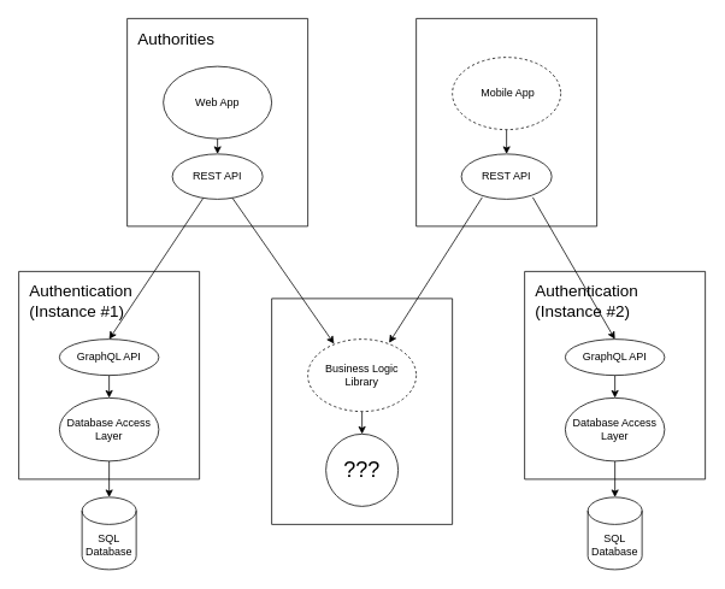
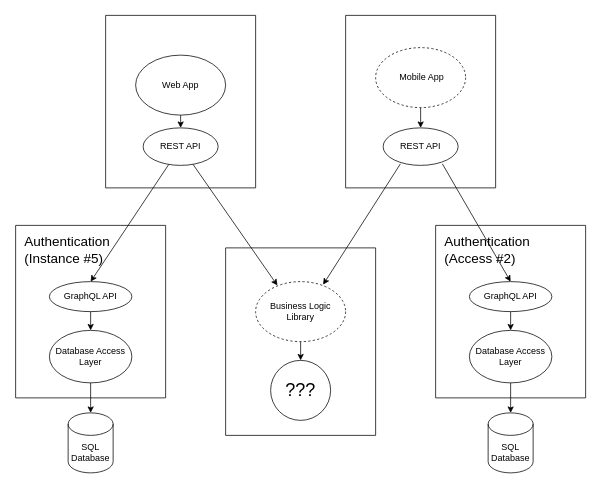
- <mxCell id="12" value="&lt;font style=&quot;font-size: 18px;&quot;&gt;Authorities&lt;/font&gt;" style="text;html=1;align=left;verticalAlign=middle;resizable=0;points=[];autosize=1;fillColor=none;fontColor=default;strokeColor=none;fillStyle=hatch;" parent="11" vertex="1"><mxGeometry x="10" y="3" width="110" height="40" as="geometry" /></mxCell>
- <mxCell id="19" value="&lt;font style=&quot;font-size: 18px;&quot;&gt;Authentication&lt;/font&gt;&lt;div&gt;&lt;span style=&quot;font-size: 18px;&quot;&gt;(Instance #1)&lt;/span&gt;&lt;/div&gt;" style="text;html=1;align=left;verticalAlign=middle;resizable=0;points=[];autosize=1;strokeColor=none;fillColor=none;" parent="18" vertex="1"><mxGeometry x="10" y="3" width="140" height="60" as="geometry" /></mxCell>
+ <mxCell id="19" value="&lt;font style=&quot;font-size: 18px;&quot;&gt;Authentication&lt;/font&gt;&lt;div&gt;&lt;span style=&quot;font-size: 18px;&quot;&gt;(Instance #5)&lt;/span&gt;&lt;/div&gt;" style="text;html=1;align=left;verticalAlign=middle;resizable=0;points=[];autosize=1;strokeColor=none;fillColor=none;" parent="18" vertex="1"><mxGeometry x="10" y="3" width="140" height="60" as="geometry" /></mxCell>
- <mxCell id="29" value="&lt;font style=&quot;font-size: 18px;&quot;&gt;Authentication&lt;/font&gt;&lt;div&gt;&lt;span style=&quot;font-size: 18px;&quot;&gt;(Instance #2)&lt;/span&gt;&lt;/div&gt;" style="text;html=1;align=left;verticalAlign=middle;resizable=0;points=[];autosize=1;strokeColor=none;fillColor=none;" vertex="1" parent="28"><mxGeometry x="10" y="3" width="140" height="60" as="geometry" /></mxCell>
+ <mxCell id="29" value="&lt;font style=&quot;font-size: 18px;&quot;&gt;Authentication&lt;/font&gt;&lt;div&gt;&lt;span style=&quot;font-size: 18px;&quot;&gt;(Access #2)&lt;/span&gt;&lt;/div&gt;" style="text;html=1;align=left;verticalAlign=middle;resizable=0;points=[];autosize=1;strokeColor=none;fillColor=none;" vertex="1" parent="28"><mxGeometry x="10" y="3" width="140" height="60" as="geometry" /></mxCell>
